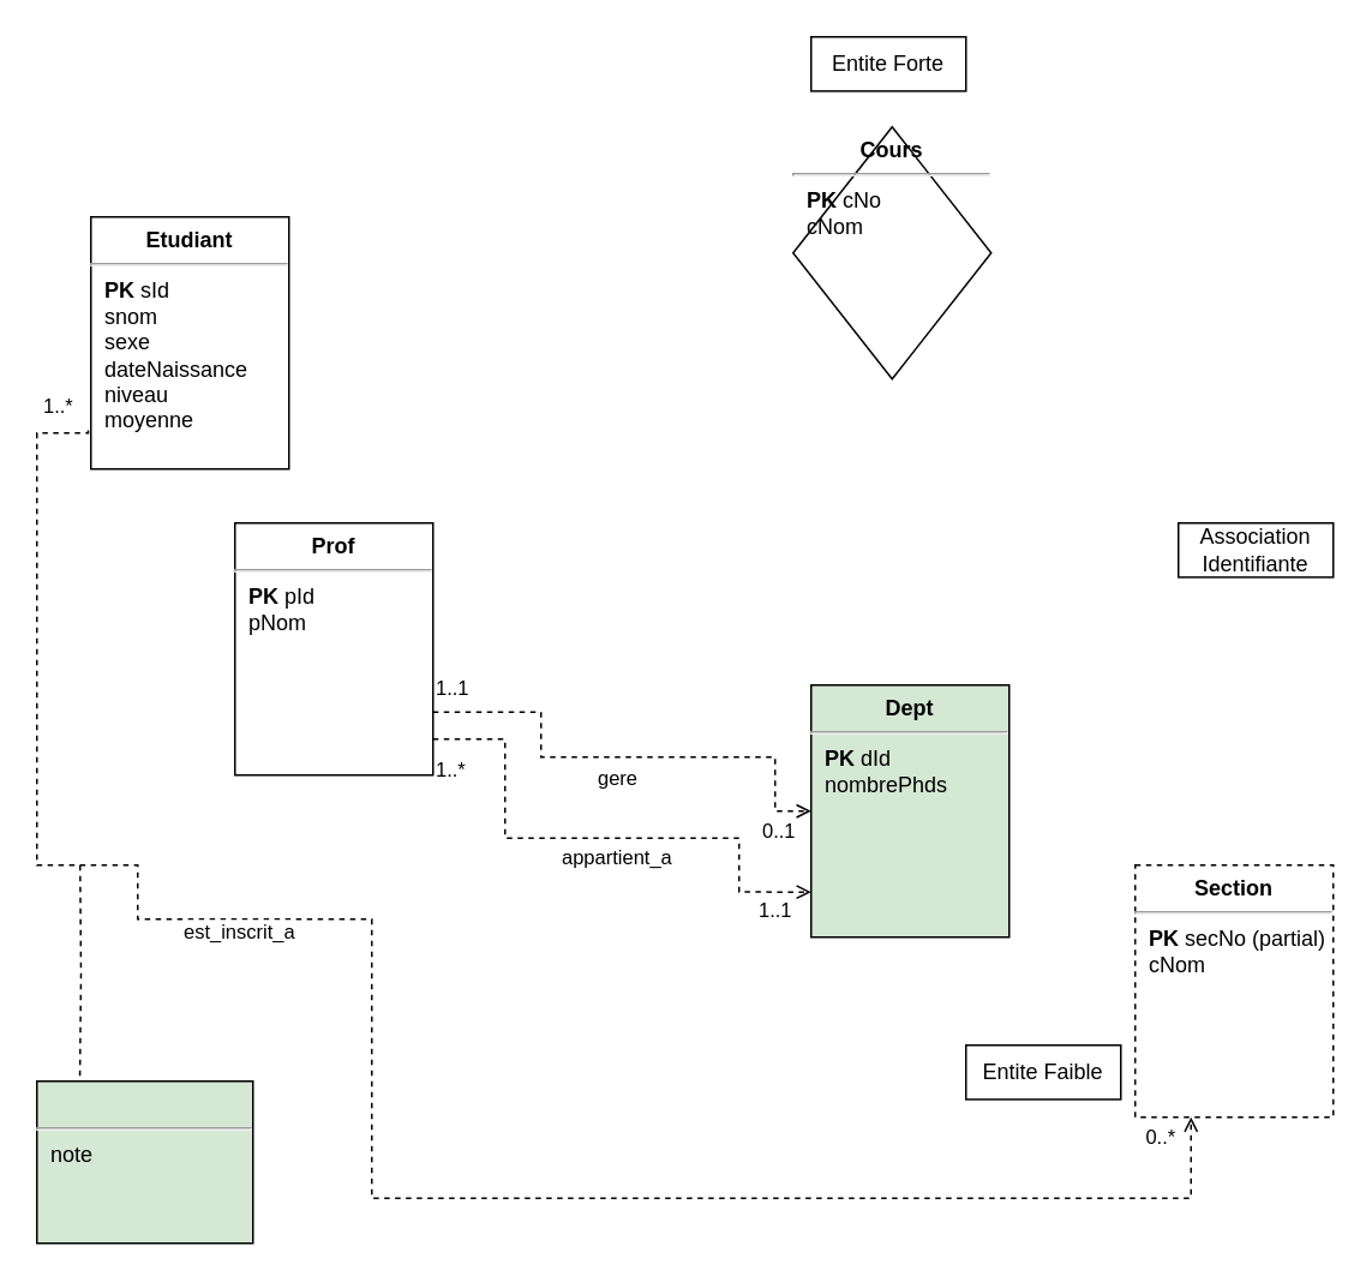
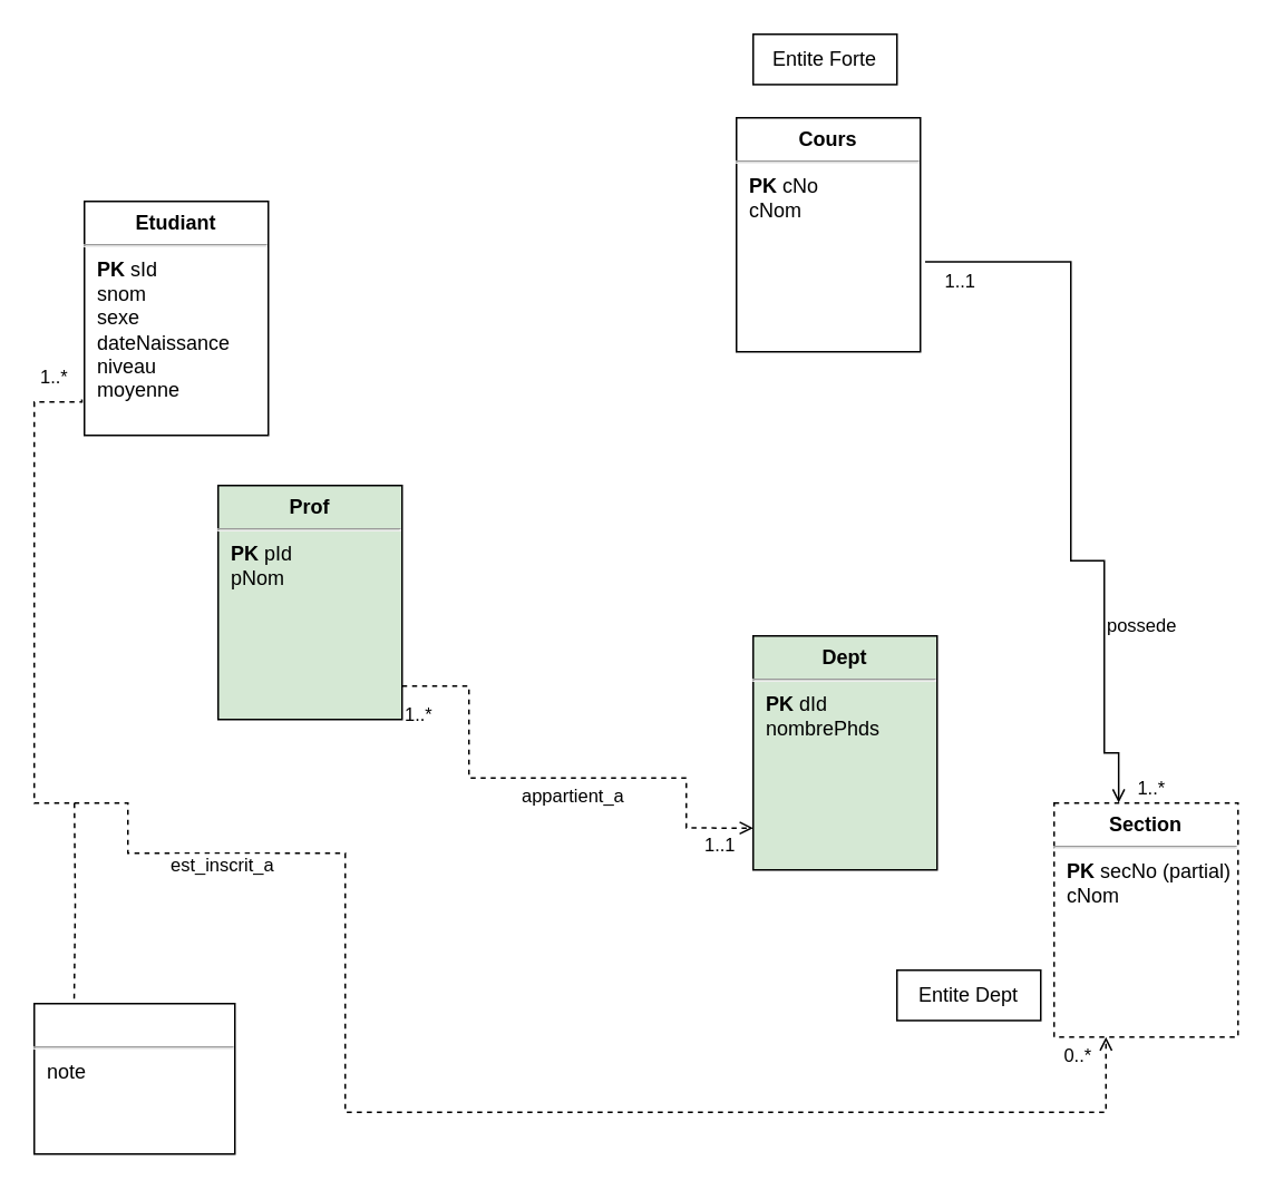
- <mxCell id="5" value="&lt;p style=&quot;margin:0px;margin-top:6px;text-align:center;&quot;&gt;&lt;b&gt;Cours&lt;/b&gt;&lt;/p&gt;&lt;hr&gt;&lt;p style=&quot;margin:0px;margin-left:8px;&quot;&gt;&lt;b&gt;PK&lt;/b&gt;&amp;nbsp;cNo&lt;/p&gt;&lt;p style=&quot;margin:0px;margin-left:8px;&quot;&gt;cNom&lt;/p&gt;&lt;p style=&quot;margin:0px;margin-left:8px;&quot;&gt;&lt;br&gt;&lt;/p&gt;" style="rhombus;align=left;overflow=fill;html=1;dropTarget=0;" vertex="1" parent="1"><mxGeometry x="440" y="70" width="110" height="140" as="geometry" /></mxCell>
+ <mxCell id="5" value="&lt;p style=&quot;margin:0px;margin-top:6px;text-align:center;&quot;&gt;&lt;b&gt;Cours&lt;/b&gt;&lt;/p&gt;&lt;hr&gt;&lt;p style=&quot;margin:0px;margin-left:8px;&quot;&gt;&lt;b&gt;PK&lt;/b&gt;&amp;nbsp;cNo&lt;/p&gt;&lt;p style=&quot;margin:0px;margin-left:8px;&quot;&gt;cNom&lt;/p&gt;&lt;p style=&quot;margin:0px;margin-left:8px;&quot;&gt;&lt;br&gt;&lt;/p&gt;" style="align=left;overflow=fill;html=1;dropTarget=0;" vertex="1" parent="1"><mxGeometry x="440" y="70" width="110" height="140" as="geometry" /></mxCell>
+ <mxCell id="16" value="possede" style="endArrow=open;endFill=0;html=1;edgeStyle=orthogonalEdgeStyle;align=left;verticalAlign=top;rounded=0;strokeColor=default;entryX=0.351;entryY=-0.001;entryDx=0;entryDy=0;entryPerimeter=0;exitX=1.026;exitY=0.616;exitDx=0;exitDy=0;exitPerimeter=0;" edge="1" parent="1" source="5" target="6"><mxGeometry x="0.421" relative="1" as="geometry"><mxPoint x="640" y="190" as="sourcePoint" /><mxPoint x="660" y="360" as="targetPoint" /><Array as="points"><mxPoint x="640" y="156" /><mxPoint x="640" y="335" /><mxPoint x="660" y="335" /><mxPoint x="660" y="450" /></Array><mxPoint as="offset" /></mxGeometry></mxCell>
+ <mxCell id="17" value="1..1" style="edgeLabel;resizable=0;html=1;align=left;verticalAlign=bottom;" connectable="0" vertex="1" parent="16"><mxGeometry x="-1" relative="1" as="geometry"><mxPoint x="10" y="20" as="offset" /></mxGeometry></mxCell>
+ <mxCell id="18" value="1..*" style="edgeLabel;html=1;align=center;verticalAlign=middle;resizable=0;points=[];" vertex="1" connectable="0" parent="16"><mxGeometry x="0.859" relative="1" as="geometry"><mxPoint x="20" y="20" as="offset" /></mxGeometry></mxCell>
- <mxCell id="21" value="Association Identifiante" style="rounded=0;whiteSpace=wrap;html=1;" vertex="1" parent="1"><mxGeometry x="654" y="290" width="86" height="30.11" as="geometry" /></mxCell>
- <mxCell id="4" value="&lt;p style=&quot;margin:0px;margin-top:6px;text-align:center;&quot;&gt;&lt;b&gt;Prof&lt;/b&gt;&lt;/p&gt;&lt;hr&gt;&lt;p style=&quot;margin:0px;margin-left:8px;&quot;&gt;&lt;b&gt;PK&lt;/b&gt;&amp;nbsp;pId&lt;/p&gt;&lt;p style=&quot;margin:0px;margin-left:8px;&quot;&gt;pNom&lt;/p&gt;&lt;p style=&quot;margin:0px;margin-left:8px;&quot;&gt;&lt;br&gt;&lt;/p&gt;" style="align=left;overflow=fill;html=1;dropTarget=0;" vertex="1" parent="1"><mxGeometry x="130" y="290" width="110" height="140" as="geometry" /></mxCell>
+ <mxCell id="4" value="&lt;p style=&quot;margin:0px;margin-top:6px;text-align:center;&quot;&gt;&lt;b&gt;Prof&lt;/b&gt;&lt;/p&gt;&lt;hr&gt;&lt;p style=&quot;margin:0px;margin-left:8px;&quot;&gt;&lt;b&gt;PK&lt;/b&gt;&amp;nbsp;pId&lt;/p&gt;&lt;p style=&quot;margin:0px;margin-left:8px;&quot;&gt;pNom&lt;/p&gt;&lt;p style=&quot;margin:0px;margin-left:8px;&quot;&gt;&lt;br&gt;&lt;/p&gt;" style="align=left;overflow=fill;html=1;dropTarget=0;fillColor=#d5e8d4;" vertex="1" parent="1"><mxGeometry x="130" y="290" width="110" height="140" as="geometry" /></mxCell>
- <mxCell id="7" value="gere" style="endArrow=open;endFill=0;html=1;edgeStyle=orthogonalEdgeStyle;align=left;verticalAlign=top;rounded=0;strokeColor=default;dashed=1;exitX=1;exitY=0.75;exitDx=0;exitDy=0;entryX=0;entryY=0.5;entryDx=0;entryDy=0;" edge="1" parent="1" source="4" target="3"><mxGeometry x="-0.368" y="30" relative="1" as="geometry"><mxPoint x="350" y="419.99" as="sourcePoint" /><mxPoint x="390" y="449.99" as="targetPoint" /><Array as="points"><mxPoint x="300" y="420" /><mxPoint x="430" y="420" /><mxPoint x="430" y="450" /></Array><mxPoint as="offset" /></mxGeometry></mxCell>
- <mxCell id="8" value="1..1" style="edgeLabel;resizable=0;html=1;align=left;verticalAlign=bottom;" connectable="0" vertex="1" parent="7"><mxGeometry x="-1" relative="1" as="geometry"><mxPoint y="-5" as="offset" /></mxGeometry></mxCell>
- <mxCell id="9" value="0..1" style="edgeLabel;html=1;align=center;verticalAlign=middle;resizable=0;points=[];" vertex="1" connectable="0" parent="7"><mxGeometry x="0.859" relative="1" as="geometry"><mxPoint y="10" as="offset" /></mxGeometry></mxCell>
- <mxCell id="20" value="Entite Faible" style="rounded=0;whiteSpace=wrap;html=1;" vertex="1" parent="1"><mxGeometry x="536" y="580" width="86" height="30.11" as="geometry" /></mxCell>
+ <mxCell id="20" value="Entite Dept" style="rounded=0;whiteSpace=wrap;html=1;" vertex="1" parent="1"><mxGeometry x="536" y="580" width="86" height="30.11" as="geometry" /></mxCell>
- <mxCell id="22" value="&lt;p style=&quot;margin:0px;margin-top:6px;text-align:center;&quot;&gt;&lt;br&gt;&lt;/p&gt;&lt;hr&gt;&lt;p style=&quot;margin:0px;margin-left:8px;&quot;&gt;note&lt;/p&gt;" style="align=left;overflow=fill;html=1;dropTarget=0;fillColor=#d5e8d4;" vertex="1" parent="1"><mxGeometry x="20" y="600" width="120" height="90" as="geometry" /></mxCell>
+ <mxCell id="22" value="&lt;p style=&quot;margin:0px;margin-top:6px;text-align:center;&quot;&gt;&lt;br&gt;&lt;/p&gt;&lt;hr&gt;&lt;p style=&quot;margin:0px;margin-left:8px;&quot;&gt;note&lt;/p&gt;" style="align=left;overflow=fill;html=1;dropTarget=0;" vertex="1" parent="1"><mxGeometry x="20" y="600" width="120" height="90" as="geometry" /></mxCell>
